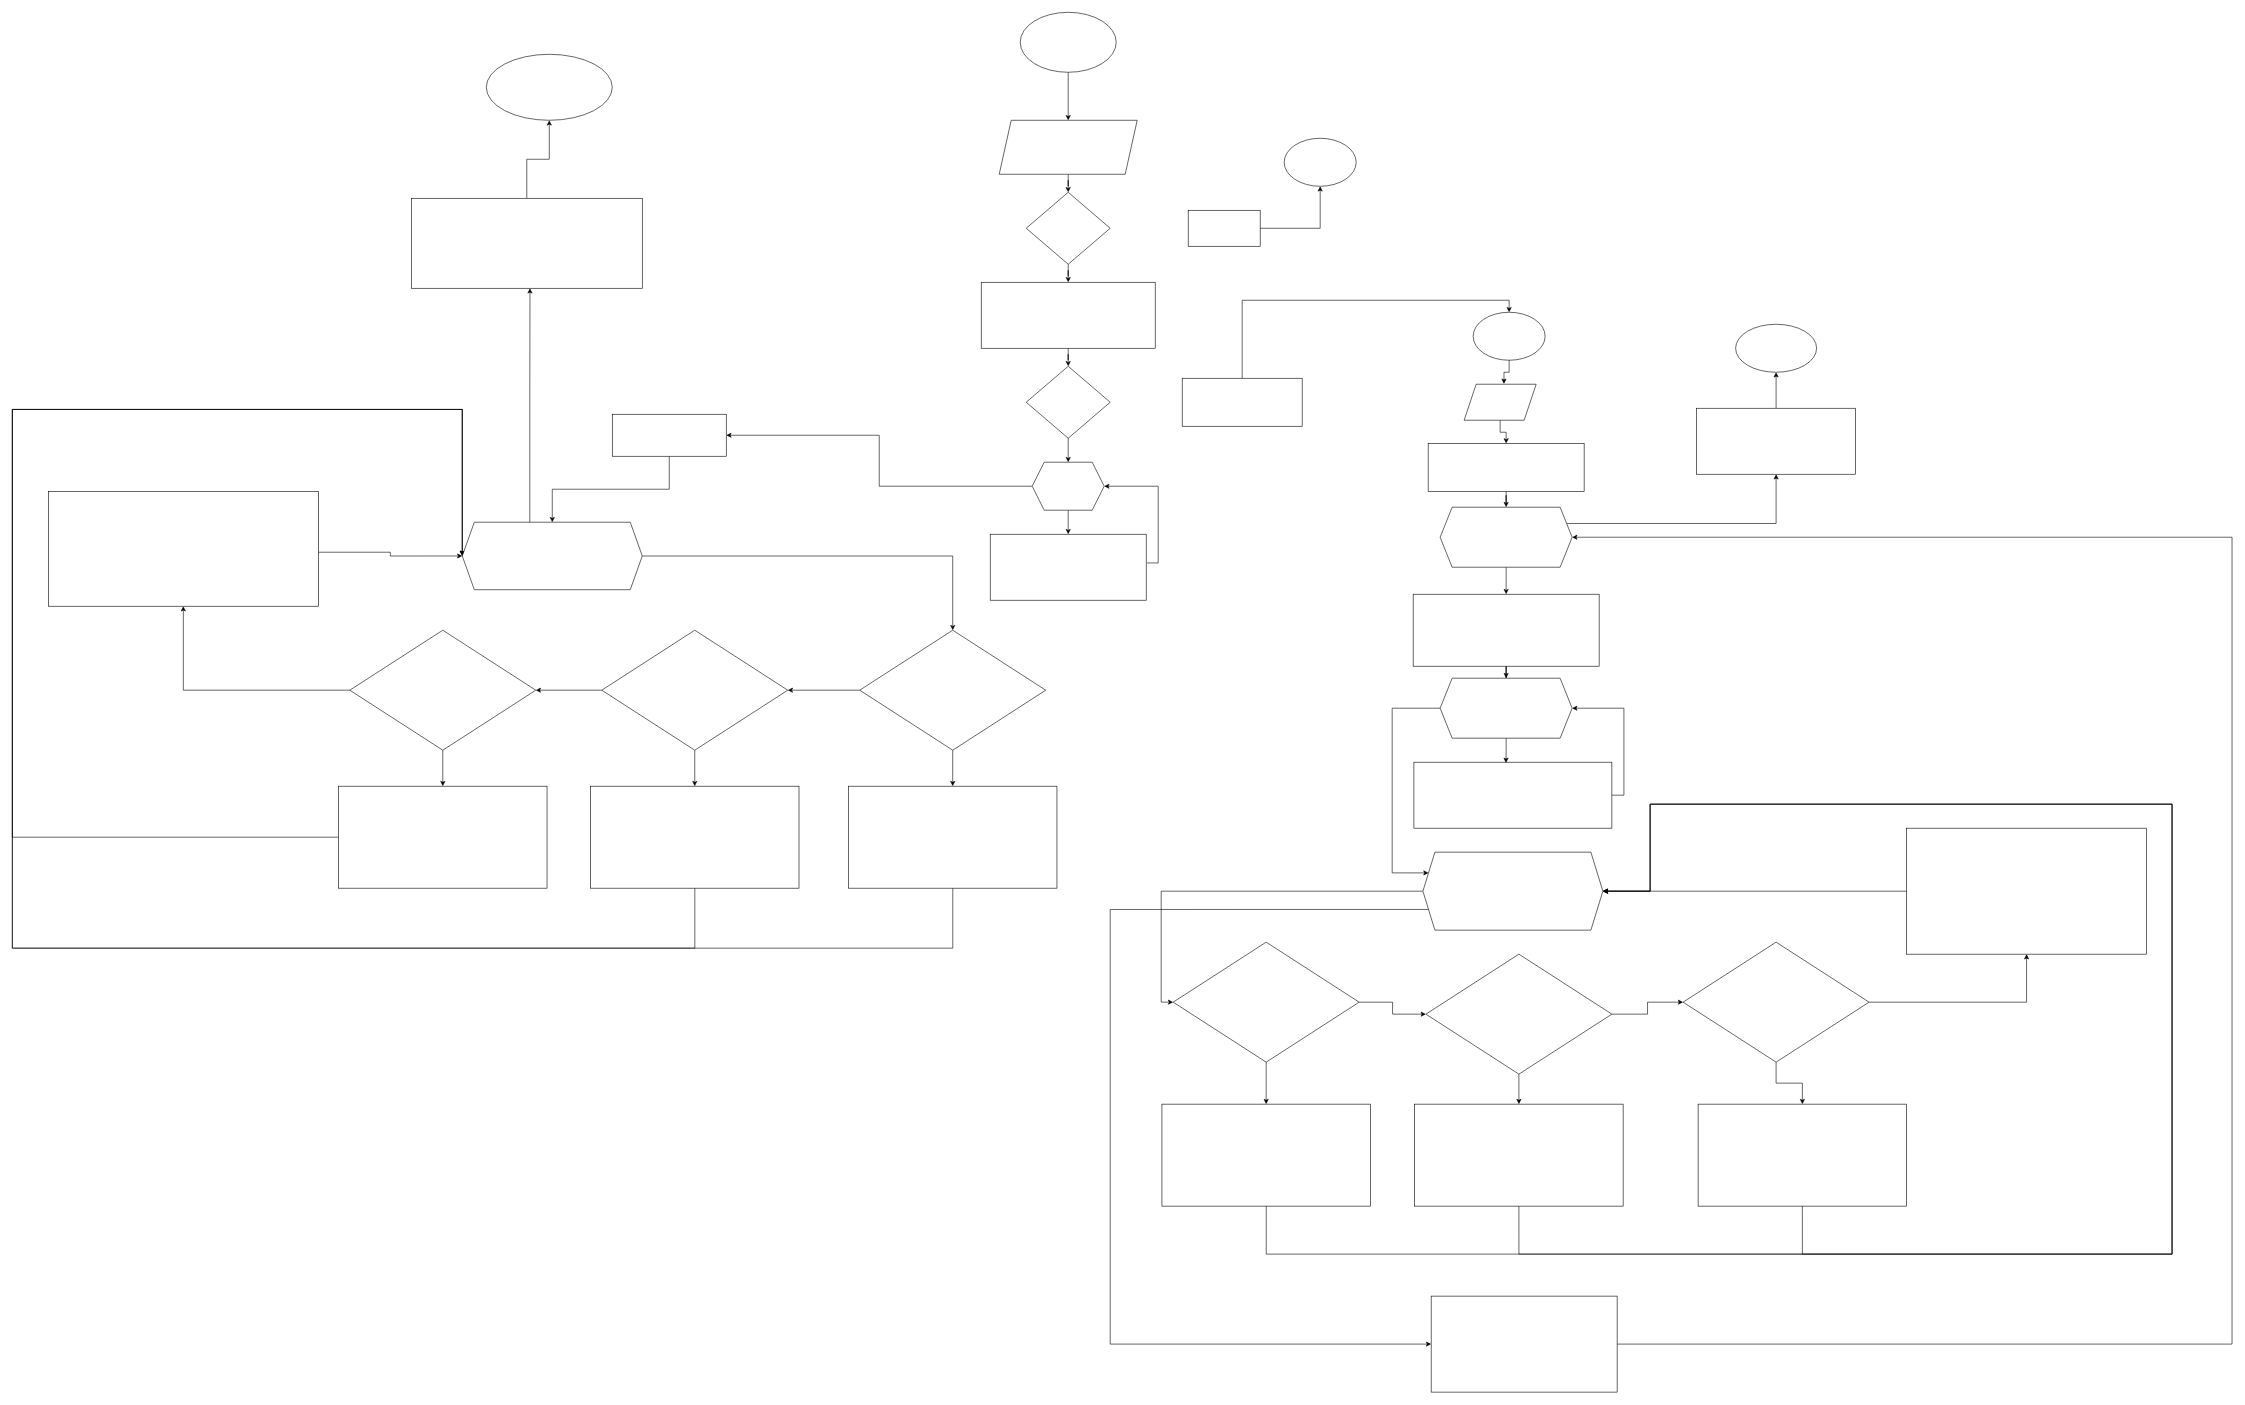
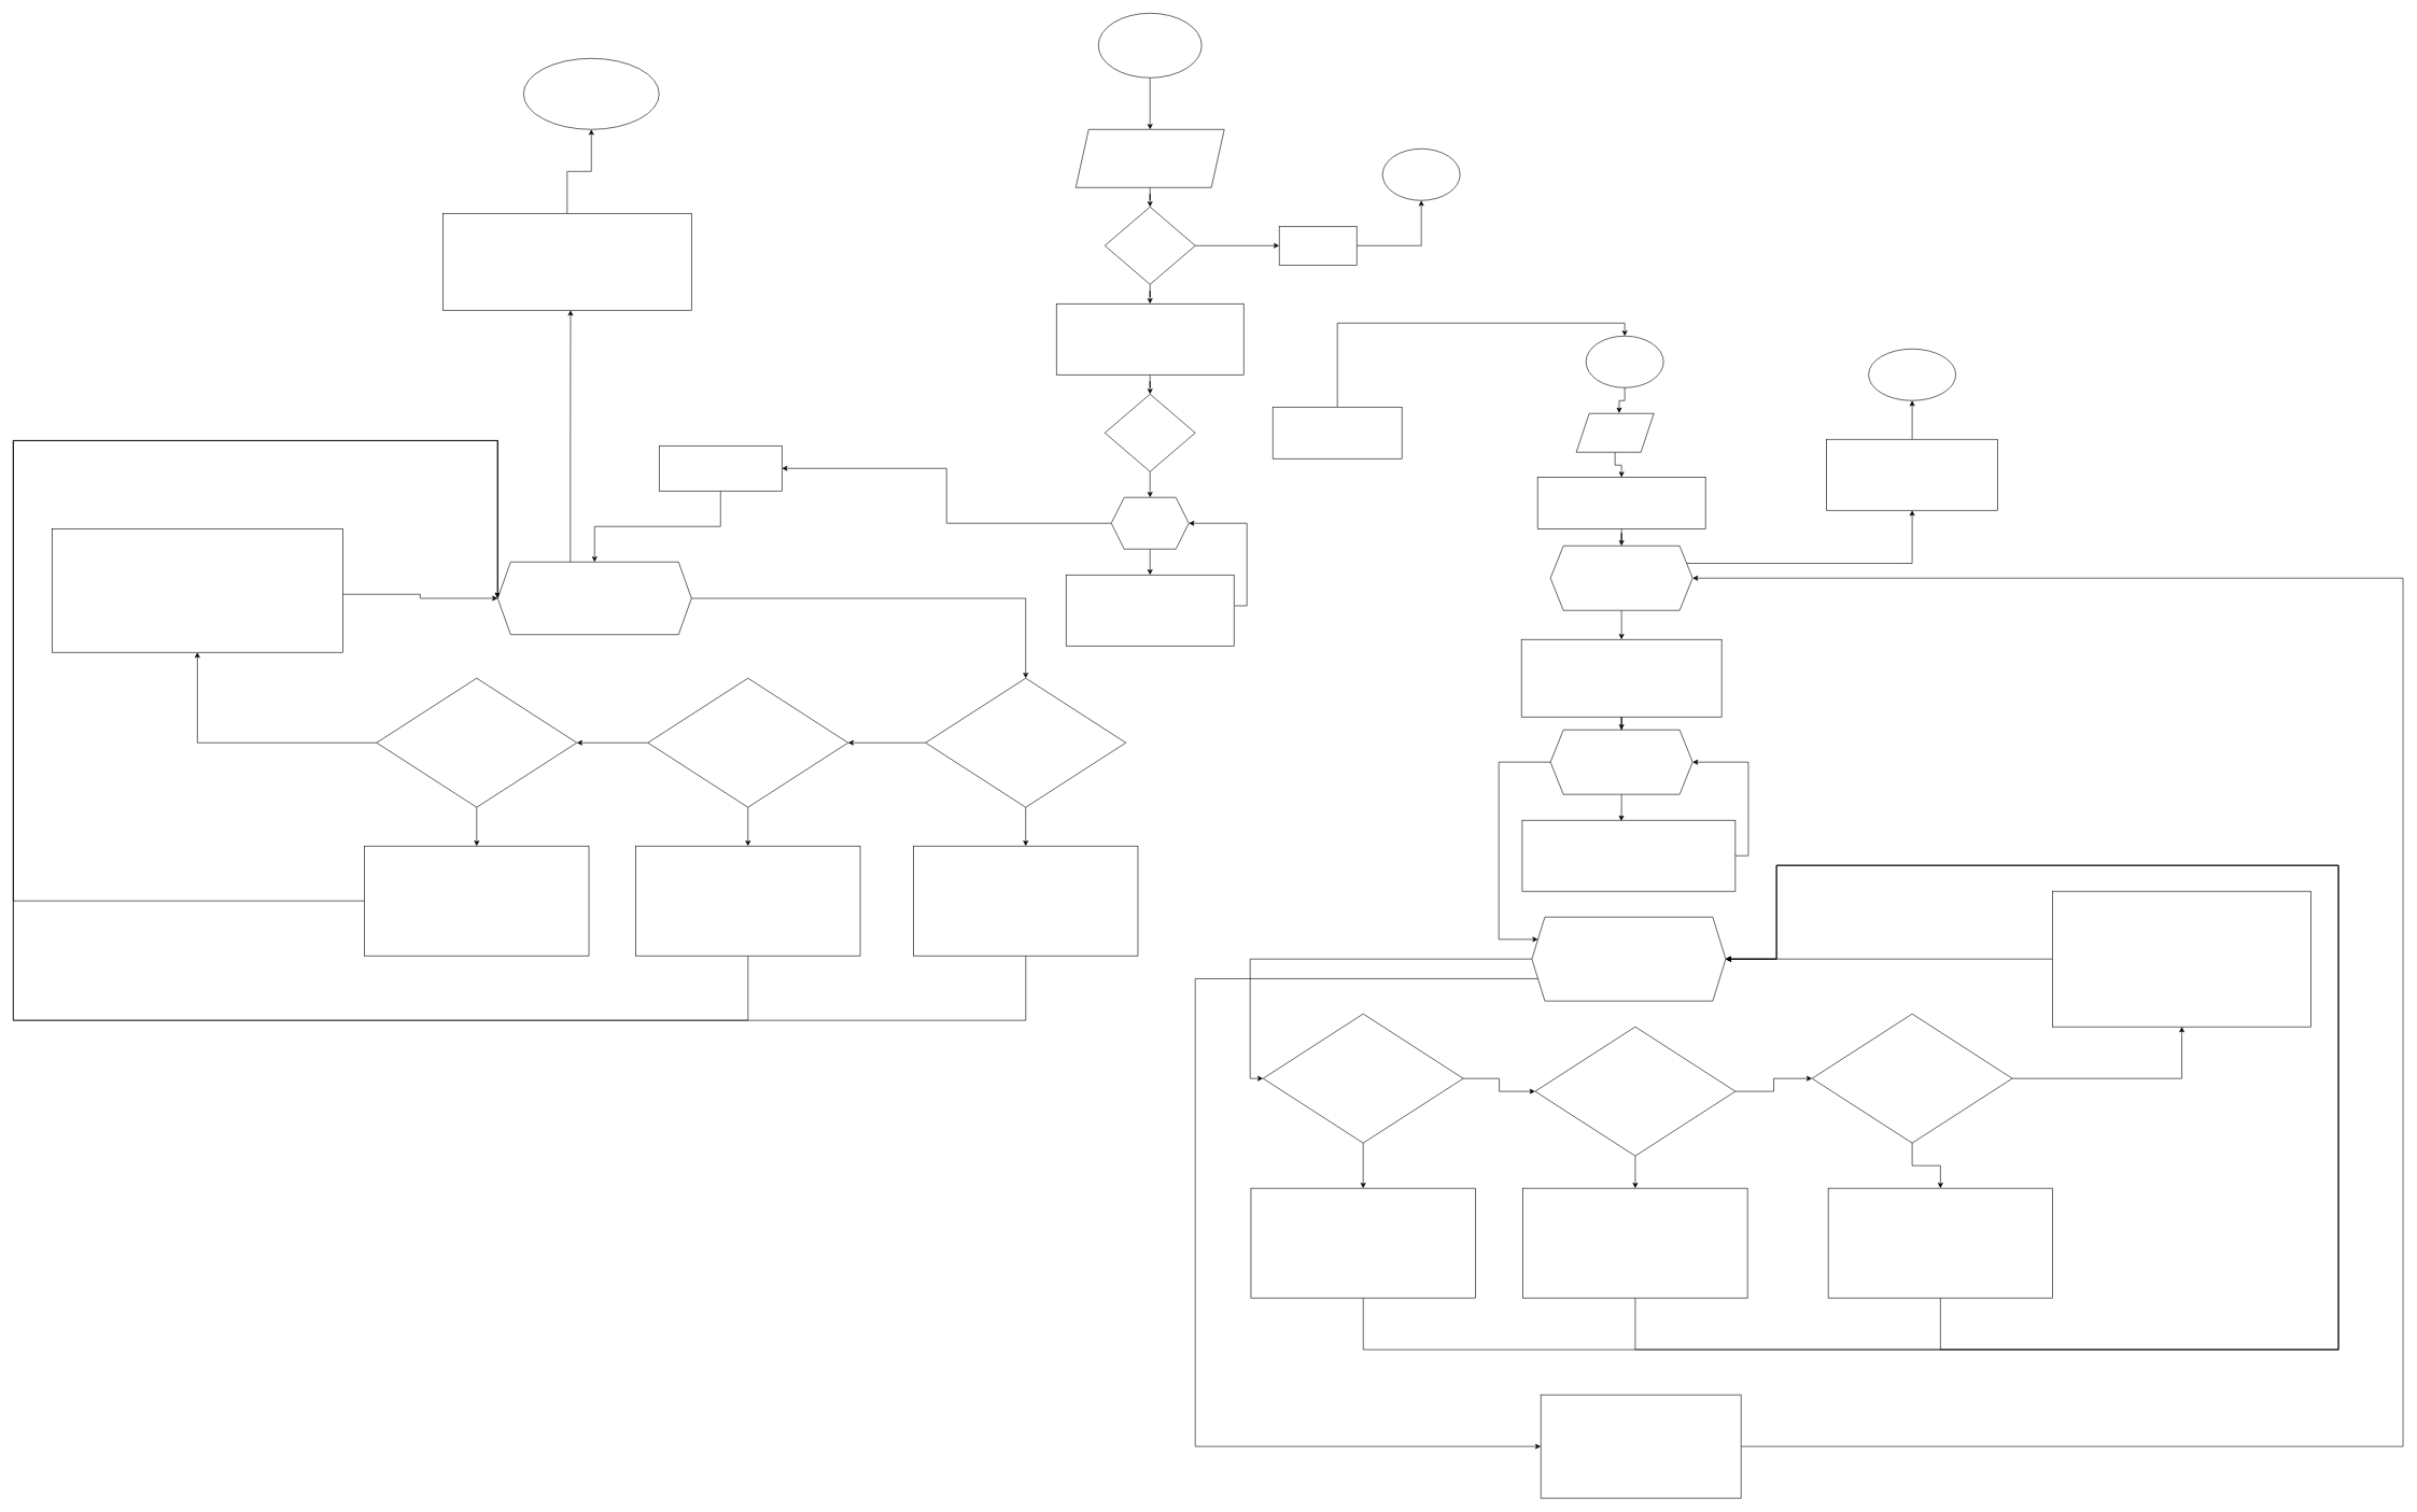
+ <mxCell id="7" style="edgeStyle=orthogonalEdgeStyle;rounded=0;orthogonalLoop=1;jettySize=auto;html=1;entryX=0;entryY=0.5;entryDx=0;entryDy=0;labelBackgroundColor=none;fontColor=#FFFFFF;fontFamily=Times New Roman;fontSize=13;" edge="1" parent="1" source="8" target="10"><mxGeometry relative="1" as="geometry" /></mxCell>
